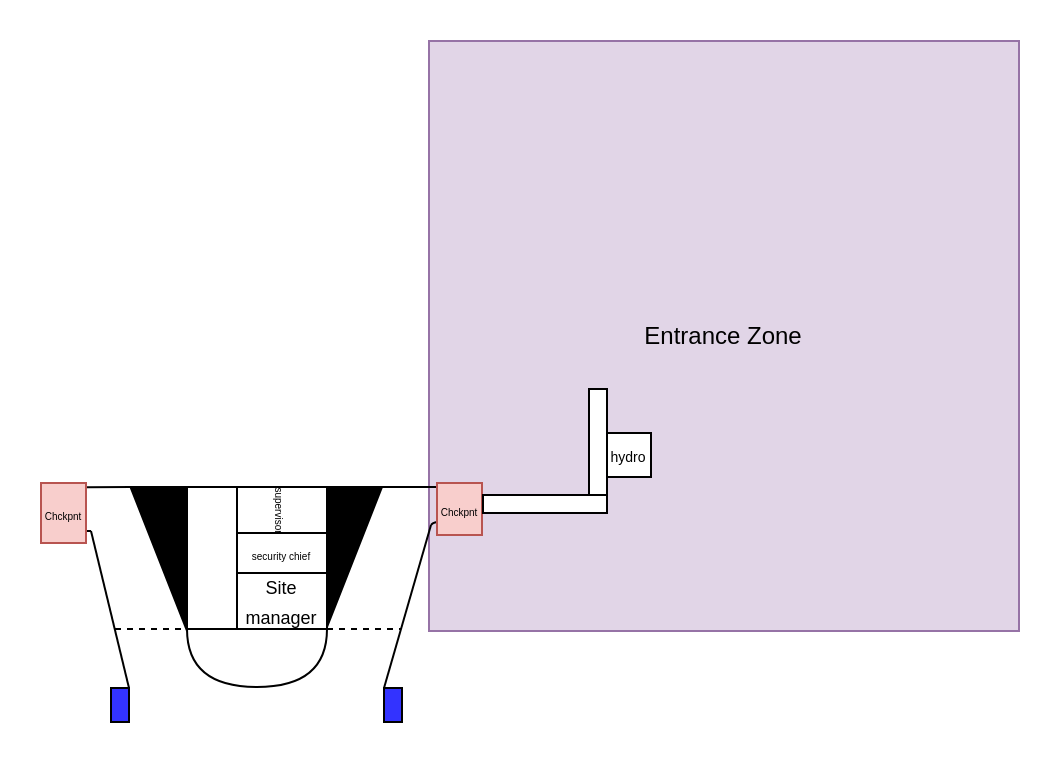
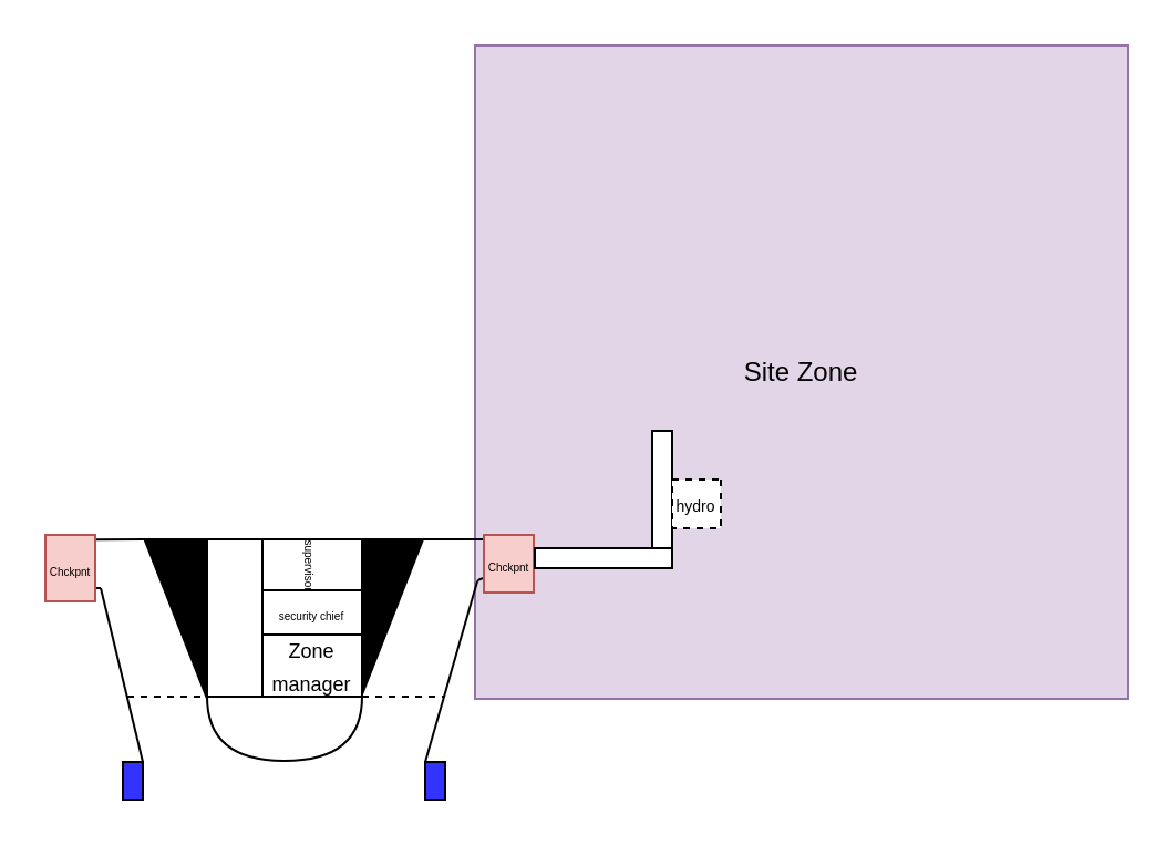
- <mxCell id="2" value="Entrance Zone" style="whiteSpace=wrap;html=1;aspect=fixed;fillColor=#e1d5e7;strokeColor=#9673a6;" vertex="1" parent="1"><mxGeometry x="214" y="20" width="295" height="295" as="geometry" /></mxCell>
+ <mxCell id="2" value="Site Zone" style="whiteSpace=wrap;html=1;aspect=fixed;fillColor=#e1d5e7;strokeColor=#9673a6;" vertex="1" parent="1"><mxGeometry x="214" y="20" width="295" height="295" as="geometry" /></mxCell>
- <mxCell id="24" value="&lt;font style=&quot;font-size: 7px&quot;&gt;hydro&lt;/font&gt;" style="rounded=0;whiteSpace=wrap;html=1;shadow=0;glass=0;sketch=0;fillColor=#FFFFFF;direction=south;" parent="1" vertex="1"><mxGeometry x="303" y="216" width="22" height="22" as="geometry" /></mxCell>
+ <mxCell id="24" value="&lt;font style=&quot;font-size: 7px&quot;&gt;hydro&lt;/font&gt;" style="rounded=0;whiteSpace=wrap;html=1;shadow=0;glass=0;sketch=0;fillColor=#FFFFFF;direction=south;dashed=1;" parent="1" vertex="1"><mxGeometry x="303" y="216" width="22" height="22" as="geometry" /></mxCell>
- <mxCell id="7" value="&lt;font style=&quot;font-size: 9px&quot;&gt;Site manager&lt;/font&gt;" style="rounded=0;whiteSpace=wrap;html=1;" parent="1" vertex="1"><mxGeometry x="118" y="286" width="45" height="28" as="geometry" /></mxCell>
+ <mxCell id="7" value="&lt;font style=&quot;font-size: 9px&quot;&gt;Zone manager&lt;/font&gt;" style="rounded=0;whiteSpace=wrap;html=1;" parent="1" vertex="1"><mxGeometry x="118" y="286" width="45" height="28" as="geometry" /></mxCell>
